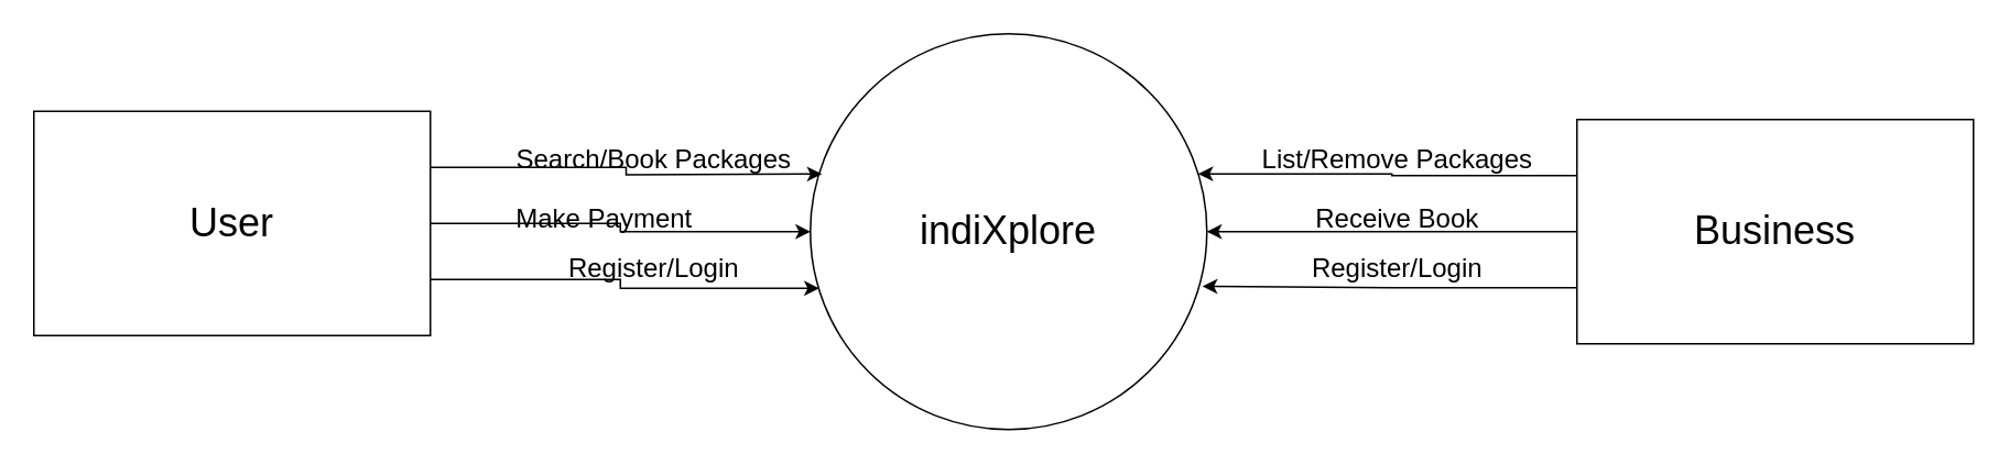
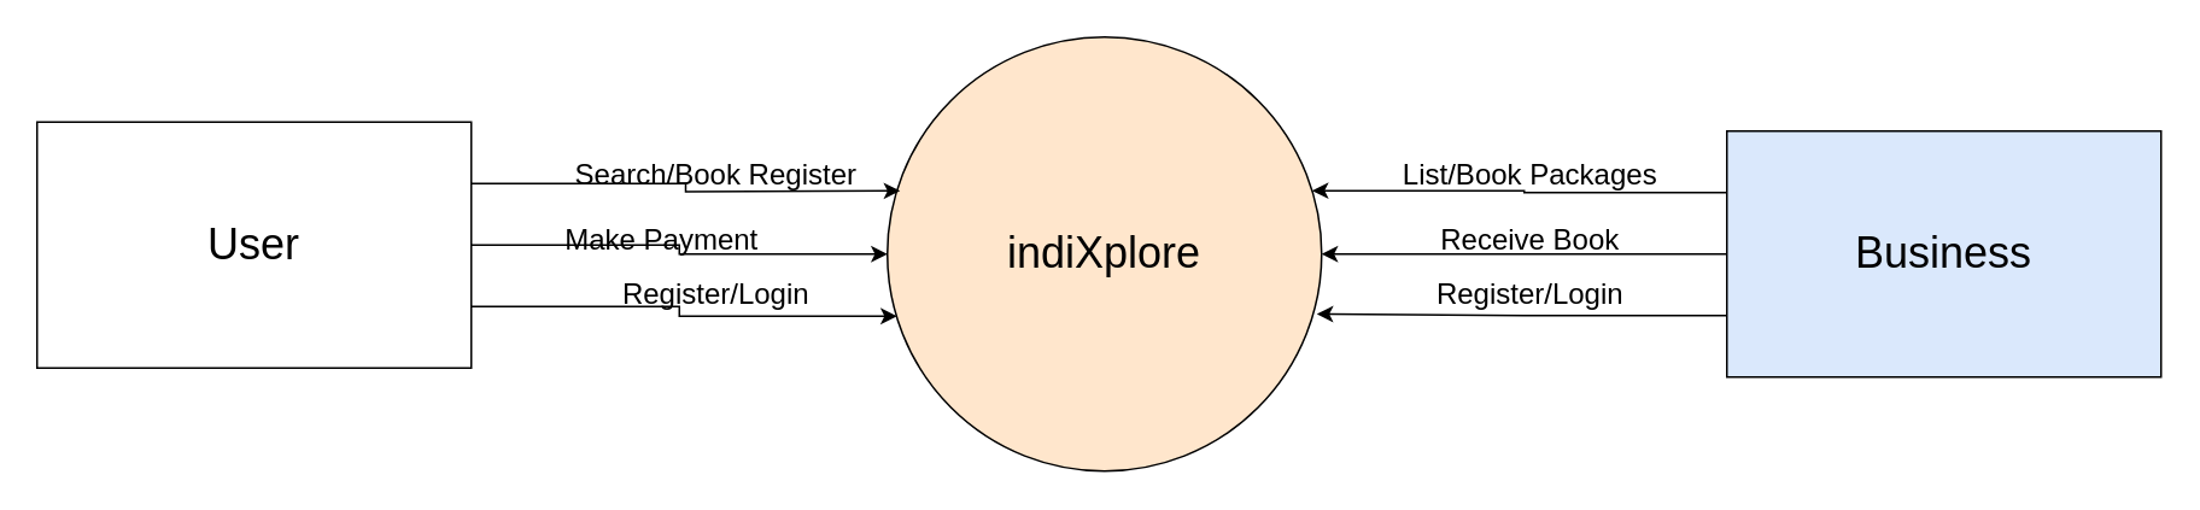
- <mxCell id="11" value="Search/&lt;font style=&quot;font-size: 16px&quot;&gt;Book Packages&lt;/font&gt;" style="text;html=1;align=center;verticalAlign=middle;resizable=0;points=[];autosize=1;strokeColor=none;fontSize=16;" parent="1" vertex="1"><mxGeometry x="305" y="86" width="180" height="20" as="geometry" /></mxCell>
+ <mxCell id="11" value="Search/&lt;font style=&quot;font-size: 16px&quot;&gt;Book Register&lt;/font&gt;" style="text;html=1;align=center;verticalAlign=middle;resizable=0;points=[];autosize=1;strokeColor=none;fontSize=16;" parent="1" vertex="1"><mxGeometry x="305" y="86" width="180" height="20" as="geometry" /></mxCell>
- <mxCell id="14" value="&lt;font style=&quot;font-size: 16px&quot;&gt;List/&lt;/font&gt;Remove&lt;font style=&quot;font-size: 16px&quot;&gt; Packages&lt;/font&gt;" style="text;html=1;align=center;verticalAlign=middle;resizable=0;points=[];autosize=1;strokeColor=none;fontSize=16;" parent="1" vertex="1"><mxGeometry x="755" y="86" width="180" height="20" as="geometry" /></mxCell>
+ <mxCell id="14" value="&lt;font style=&quot;font-size: 16px&quot;&gt;List/&lt;/font&gt;Book&lt;font style=&quot;font-size: 16px&quot;&gt; Packages&lt;/font&gt;" style="text;html=1;align=center;verticalAlign=middle;resizable=0;points=[];autosize=1;strokeColor=none;fontSize=16;" parent="1" vertex="1"><mxGeometry x="755" y="86" width="180" height="20" as="geometry" /></mxCell>
- <mxCell id="2" value="&lt;font style=&quot;font-size: 24px&quot;&gt;indiXplore&lt;/font&gt;" style="ellipse;whiteSpace=wrap;html=1;aspect=fixed;" parent="1" vertex="1"><mxGeometry x="490" y="20" width="240" height="240" as="geometry" /></mxCell>
+ <mxCell id="2" value="&lt;font style=&quot;font-size: 24px&quot;&gt;indiXplore&lt;/font&gt;" style="ellipse;whiteSpace=wrap;html=1;aspect=fixed;fillColor=#ffe6cc;" parent="1" vertex="1"><mxGeometry x="490" y="20" width="240" height="240" as="geometry" /></mxCell>
- <mxCell id="6" value="&lt;font style=&quot;font-size: 24px&quot;&gt;Business&lt;/font&gt;" style="rounded=0;whiteSpace=wrap;html=1;" parent="1" vertex="1"><mxGeometry x="954" y="72" width="240" height="136" as="geometry" /></mxCell>
+ <mxCell id="6" value="&lt;font style=&quot;font-size: 24px&quot;&gt;Business&lt;/font&gt;" style="rounded=0;whiteSpace=wrap;html=1;fillColor=#dae8fc;" parent="1" vertex="1"><mxGeometry x="954" y="72" width="240" height="136" as="geometry" /></mxCell>
